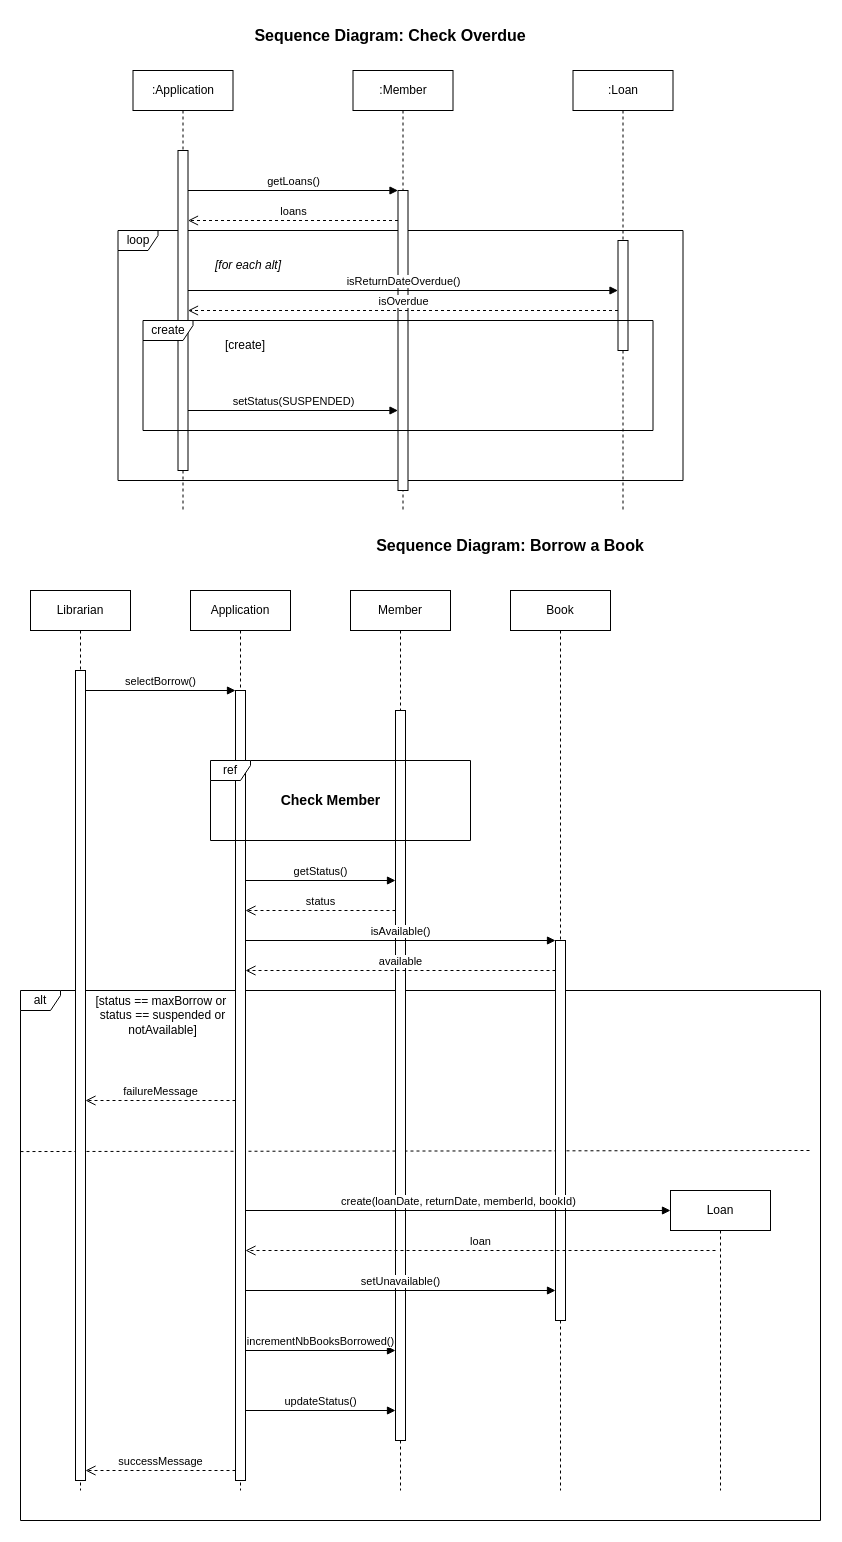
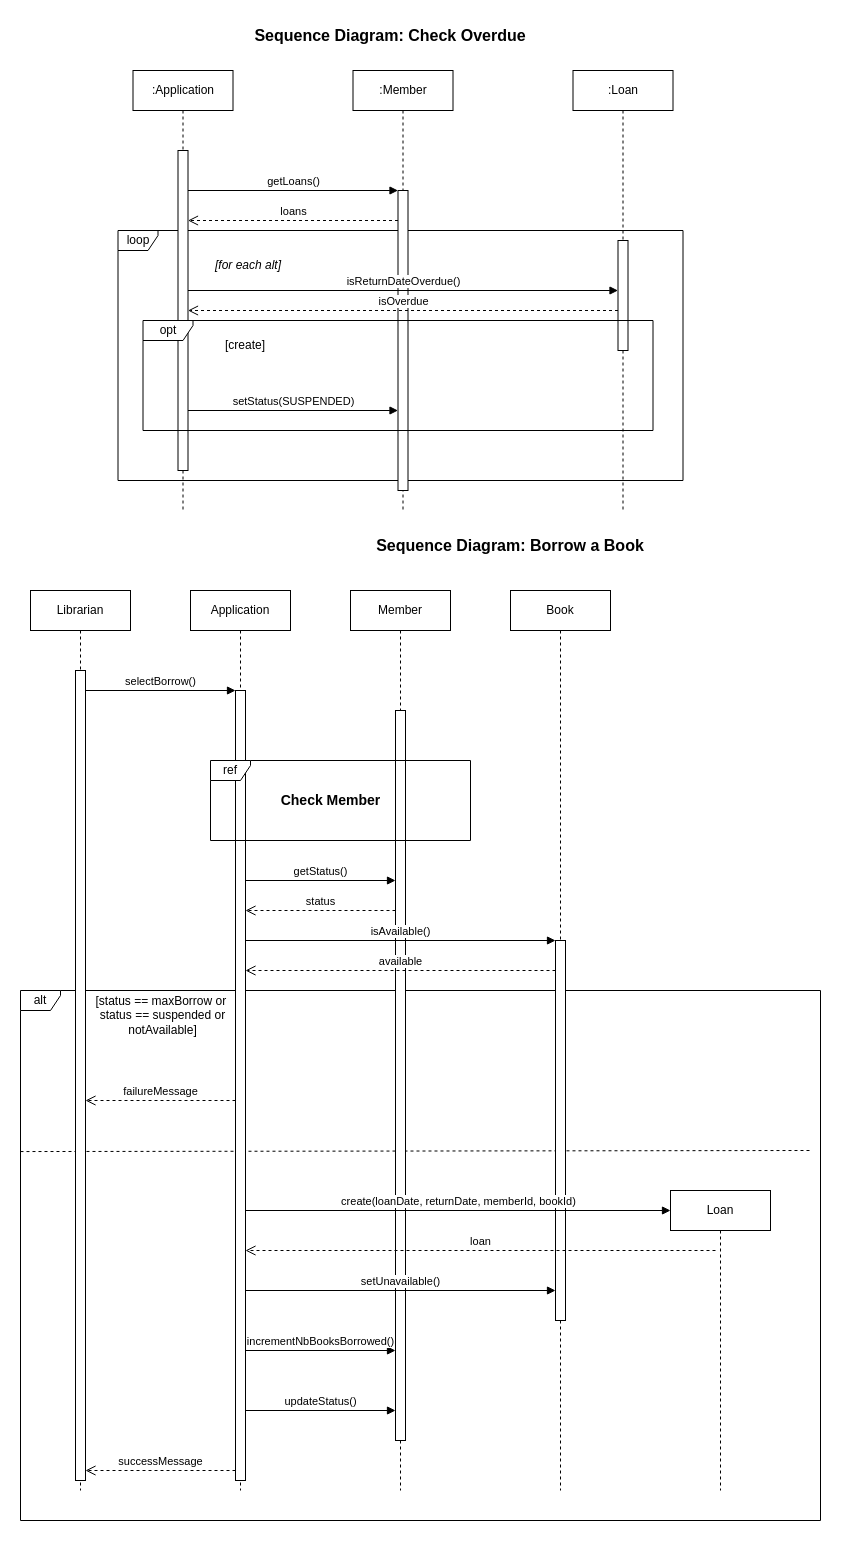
- <mxCell id="39" value="create" style="shape=umlFrame;whiteSpace=wrap;html=1;width=50;height=20;" vertex="1" parent="1"><mxGeometry x="142.5" y="320" width="510" height="110" as="geometry" /></mxCell>
+ <mxCell id="39" value="opt" style="shape=umlFrame;whiteSpace=wrap;html=1;width=50;height=20;" vertex="1" parent="1"><mxGeometry x="142.5" y="320" width="510" height="110" as="geometry" /></mxCell>
